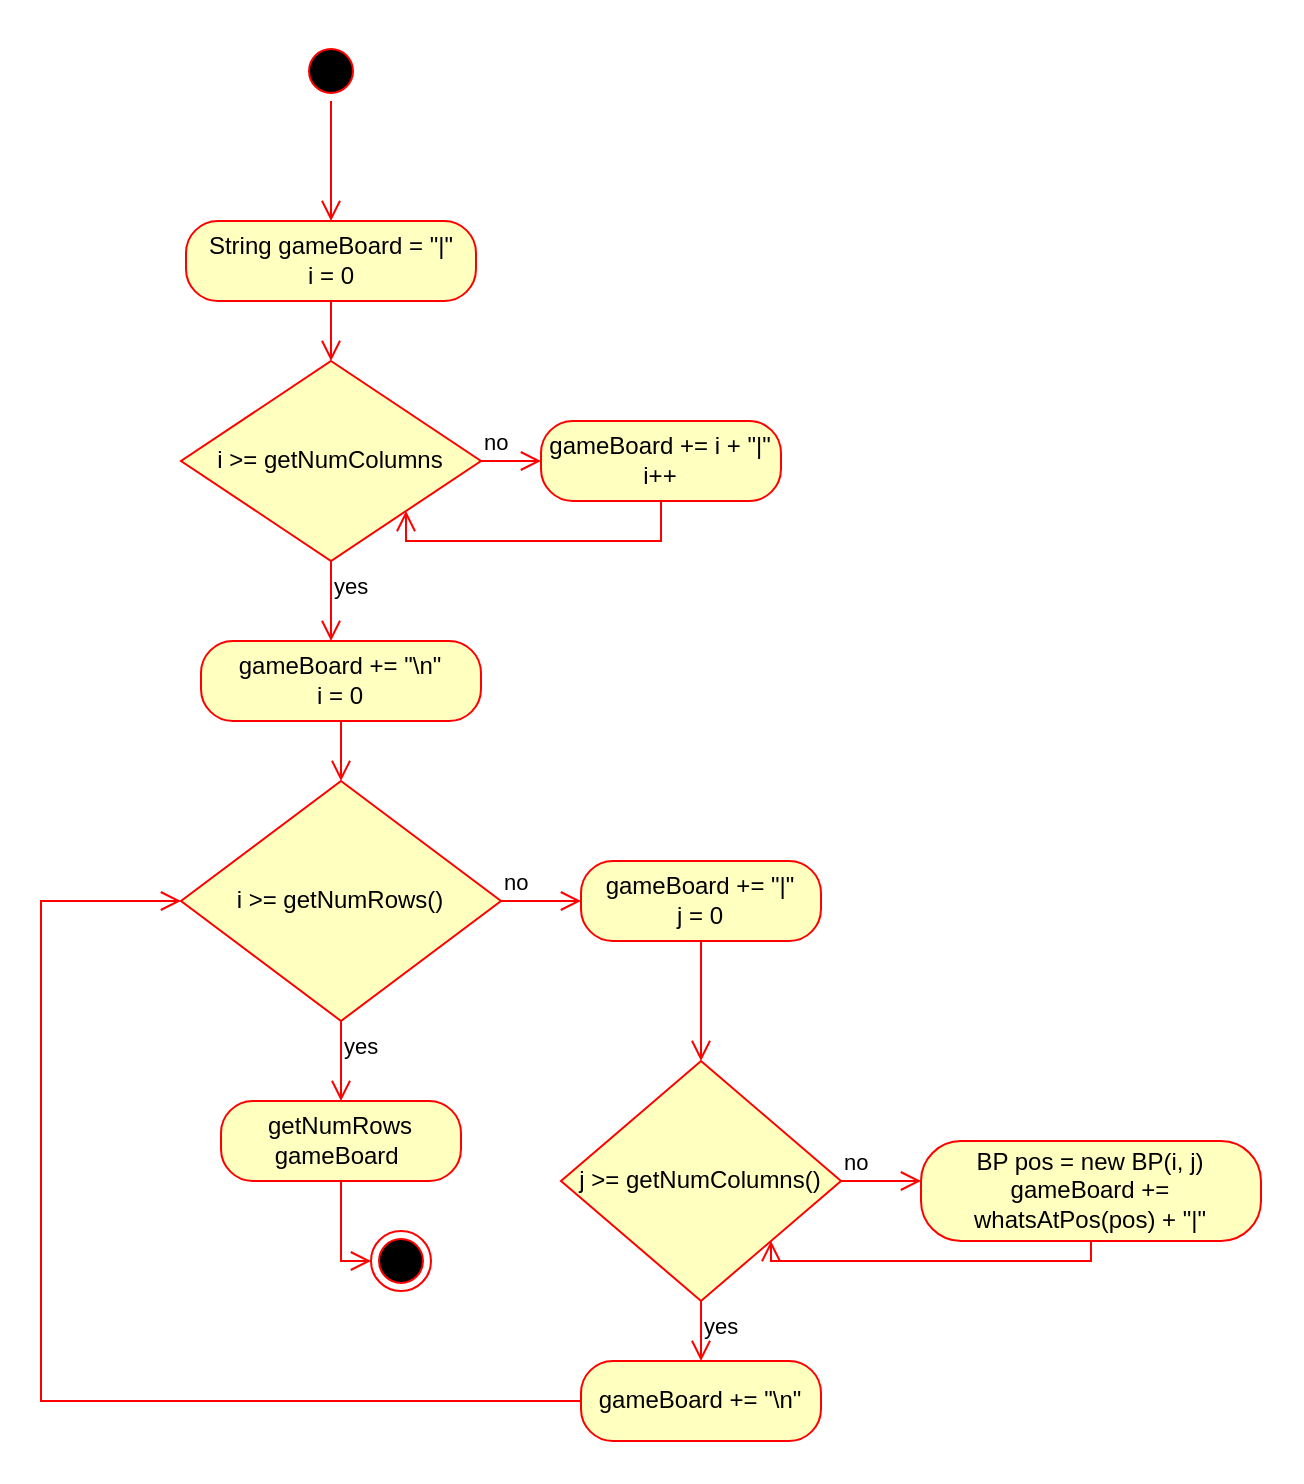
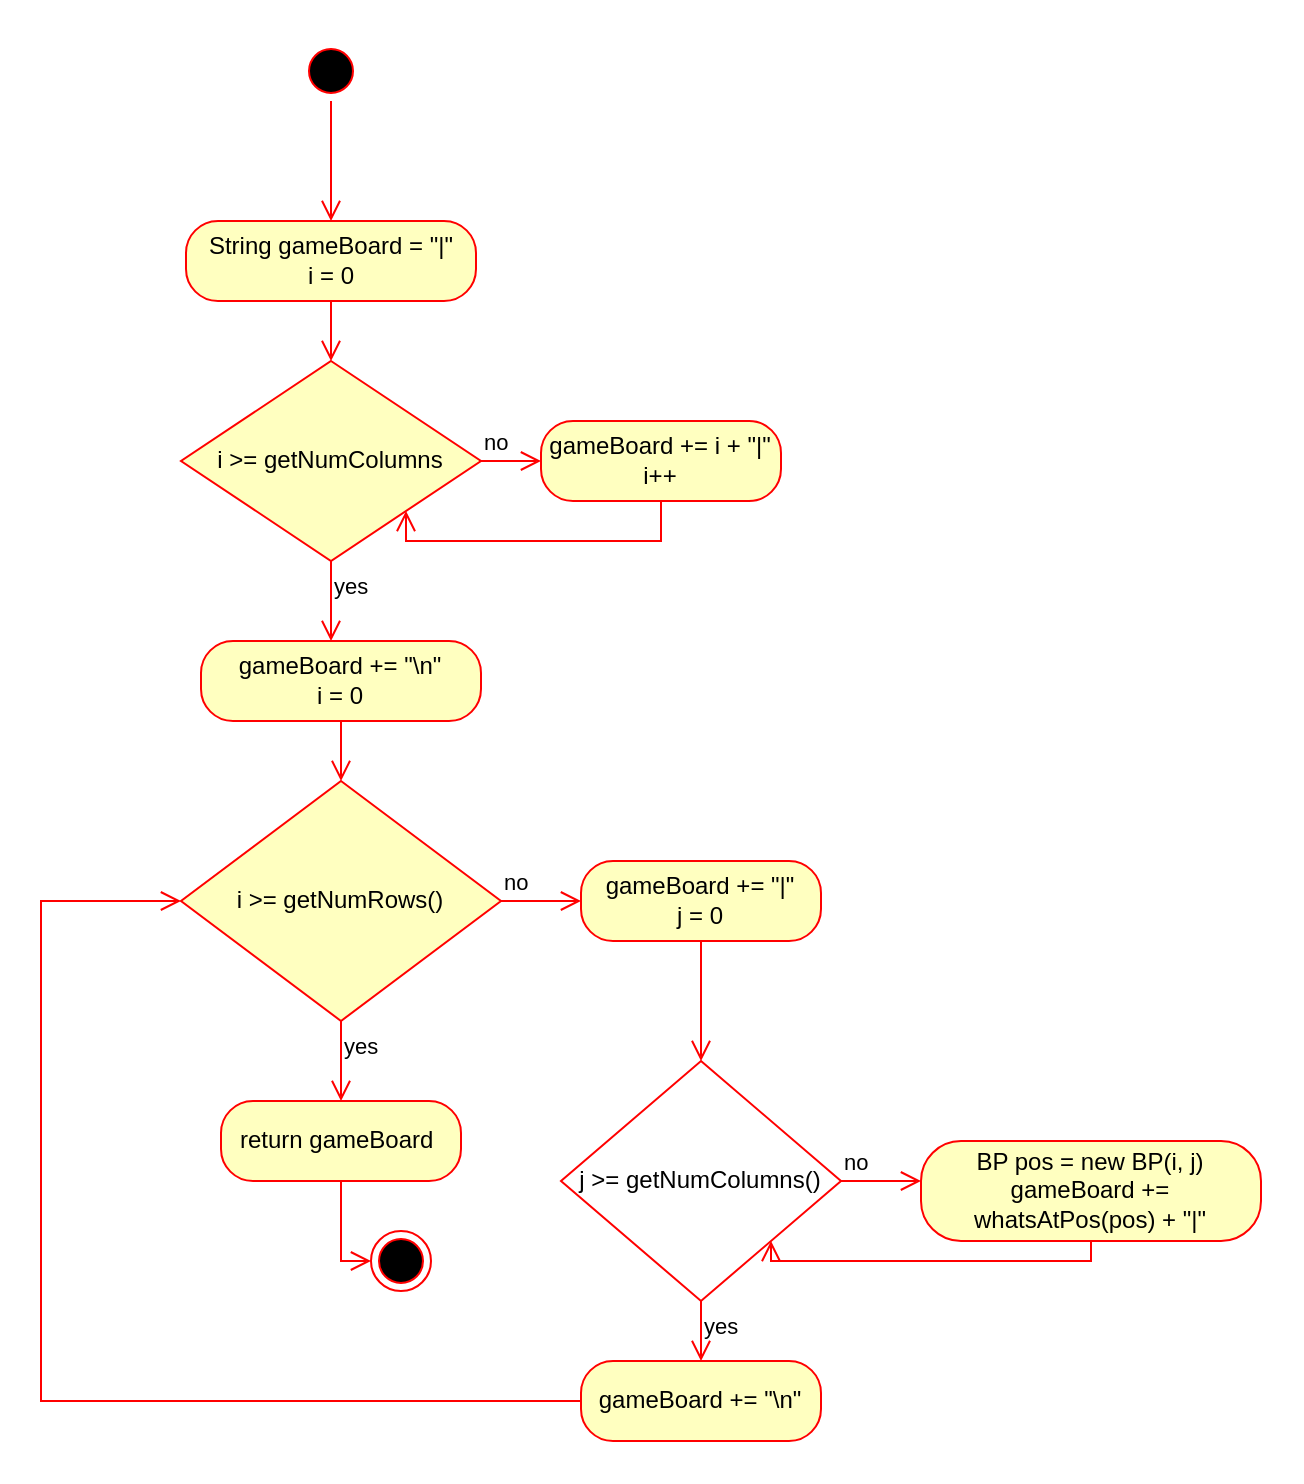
- <mxCell id="25" value="getNumRows gameBoard&amp;nbsp;" style="rounded=1;whiteSpace=wrap;html=1;arcSize=40;fontColor=#000000;fillColor=#ffffc0;strokeColor=#ff0000;" vertex="1" parent="1"><mxGeometry x="110" y="550" width="120" height="40" as="geometry" /></mxCell>
+ <mxCell id="25" value="return gameBoard&amp;nbsp;" style="rounded=1;whiteSpace=wrap;html=1;arcSize=40;fontColor=#000000;fillColor=#ffffc0;strokeColor=#ff0000;" vertex="1" parent="1"><mxGeometry x="110" y="550" width="120" height="40" as="geometry" /></mxCell>
- <mxCell id="18" value="j &amp;gt;= getNumColumns()" style="rhombus;whiteSpace=wrap;html=1;fillColor=#ffffc0;strokeColor=#ff0000;" vertex="1" parent="1"><mxGeometry x="280" y="530" width="140" height="120" as="geometry" /></mxCell>
+ <mxCell id="18" value="j &amp;gt;= getNumColumns()" style="rhombus;whiteSpace=wrap;html=1;fillColor=#ffffff;strokeColor=#ff0000;" vertex="1" parent="1"><mxGeometry x="280" y="530" width="140" height="120" as="geometry" /></mxCell>
